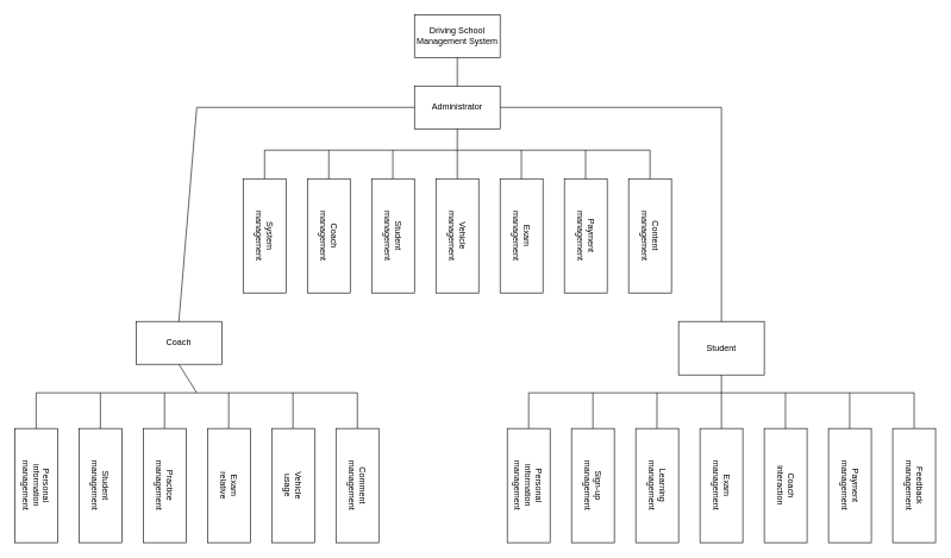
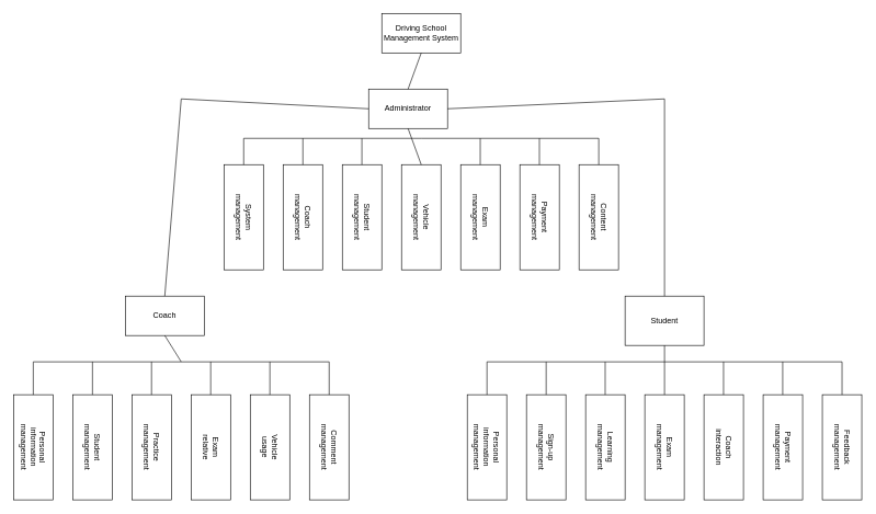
- <mxCell id="3" value="Administrator" style="rounded=0;whiteSpace=wrap;html=1;" vertex="1" parent="1"><mxGeometry x="580" y="120" width="120" height="60" as="geometry" /></mxCell>
+ <mxCell id="3" value="Administrator" style="rounded=0;whiteSpace=wrap;html=1;" vertex="1" parent="1"><mxGeometry x="560" y="135" width="120" height="60" as="geometry" /></mxCell>
